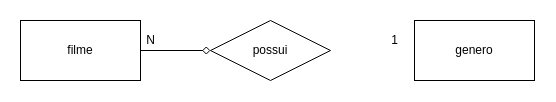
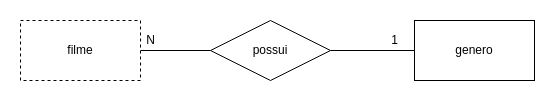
- <mxCell id="4" value="filme" style="rounded=0;whiteSpace=wrap;html=1;" vertex="1" parent="1"><mxGeometry x="20" y="20" width="120" height="60" as="geometry" /></mxCell>
+ <mxCell id="4" value="filme" style="rounded=0;whiteSpace=wrap;html=1;dashed=1;" vertex="1" parent="1"><mxGeometry x="20" y="20" width="120" height="60" as="geometry" /></mxCell>
- <mxCell id="3" style="edgeStyle=orthogonalEdgeStyle;rounded=0;orthogonalLoop=1;jettySize=auto;html=1;endArrow=diamond;endFill=0;" edge="1" parent="1" source="4" target="6"><mxGeometry relative="1" as="geometry" /></mxCell>
+ <mxCell id="3" style="edgeStyle=orthogonalEdgeStyle;rounded=0;orthogonalLoop=1;jettySize=auto;html=1;endArrow=none;endFill=0;" edge="1" parent="1" source="4" target="6"><mxGeometry relative="1" as="geometry" /></mxCell>
+ <mxCell id="5" style="edgeStyle=orthogonalEdgeStyle;rounded=0;orthogonalLoop=1;jettySize=auto;html=1;endArrow=none;endFill=0;" edge="1" parent="1" source="6" target="2"><mxGeometry relative="1" as="geometry" /></mxCell>
